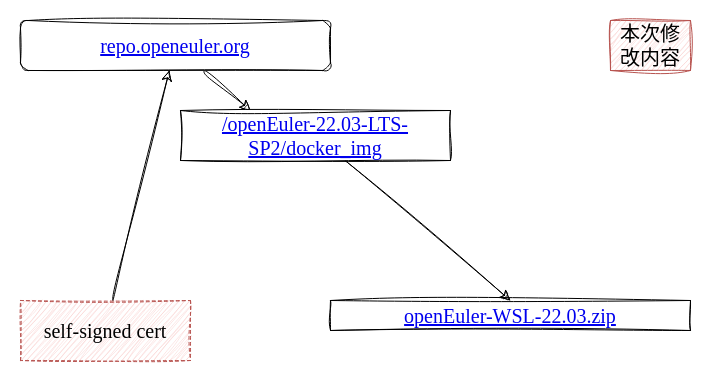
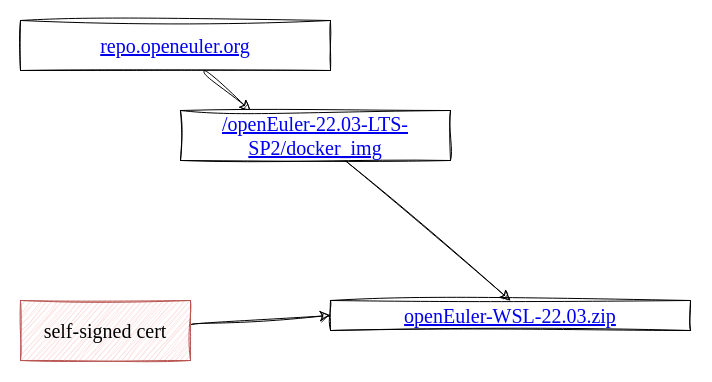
- <mxCell id="4" value="&lt;a href=&quot;https://repo.openeuler.org/openEuler-22.03-LTS-SP2/docker_img/&quot;&gt;repo.openeuler.org&lt;/a&gt;" style="whiteSpace=wrap;html=1;sketch=1;hachureGap=4;jiggle=2;curveFitting=1;fontFamily=Architects Daughter;fontSource=https%3A%2F%2Ffonts.googleapis.com%2Fcss%3Ffamily%3DArchitects%2BDaughter;fontSize=20;rounded=1;" parent="1" vertex="1"><mxGeometry x="20" y="20" width="310" height="50" as="geometry" /></mxCell>
+ <mxCell id="4" value="&lt;a href=&quot;https://repo.openeuler.org/openEuler-22.03-LTS-SP2/docker_img/&quot;&gt;repo.openeuler.org&lt;/a&gt;" style="rounded=0;whiteSpace=wrap;html=1;sketch=1;hachureGap=4;jiggle=2;curveFitting=1;fontFamily=Architects Daughter;fontSource=https%3A%2F%2Ffonts.googleapis.com%2Fcss%3Ffamily%3DArchitects%2BDaughter;fontSize=20;" parent="1" vertex="1"><mxGeometry x="20" y="20" width="310" height="50" as="geometry" /></mxCell>
- <mxCell id="9" value="本次修改内容" style="rounded=0;whiteSpace=wrap;html=1;sketch=1;hachureGap=4;jiggle=2;curveFitting=1;fontFamily=Architects Daughter;fontSource=https%3A%2F%2Ffonts.googleapis.com%2Fcss%3Ffamily%3DArchitects%2BDaughter;fontSize=20;fillColor=#f8cecc;strokeColor=#b85450;" parent="1" vertex="1"><mxGeometry x="610" y="20" width="80" height="50" as="geometry" /></mxCell>
- <mxCell id="7" style="edgeStyle=none;curved=1;rounded=0;sketch=1;hachureGap=4;jiggle=2;curveFitting=1;orthogonalLoop=1;jettySize=auto;html=1;fontFamily=Architects Daughter;fontSource=https%3A%2F%2Ffonts.googleapis.com%2Fcss%3Ffamily%3DArchitects%2BDaughter;fontSize=16;startSize=8;endSize=8;" parent="1" source="8" target="4" edge="1"><mxGeometry relative="1" as="geometry" /></mxCell>
+ <mxCell id="7" style="edgeStyle=none;curved=1;rounded=0;sketch=1;hachureGap=4;jiggle=2;curveFitting=1;orthogonalLoop=1;jettySize=auto;html=1;entryX=0;entryY=0.5;entryDx=0;entryDy=0;fontFamily=Architects Daughter;fontSource=https%3A%2F%2Ffonts.googleapis.com%2Fcss%3Ffamily%3DArchitects%2BDaughter;fontSize=16;startSize=8;endSize=8;" parent="1" source="8" target="2" edge="1"><mxGeometry relative="1" as="geometry" /></mxCell>
- <mxCell id="8" value="self-signed cert" style="rounded=0;whiteSpace=wrap;html=1;sketch=1;hachureGap=4;jiggle=2;curveFitting=1;fontFamily=Architects Daughter;fontSource=https%3A%2F%2Ffonts.googleapis.com%2Fcss%3Ffamily%3DArchitects%2BDaughter;fontSize=20;fillColor=#f8cecc;strokeColor=#b85450;dashed=1;" parent="1" vertex="1"><mxGeometry x="20" y="300" width="170" height="60" as="geometry" /></mxCell>
+ <mxCell id="8" value="self-signed cert" style="rounded=0;whiteSpace=wrap;html=1;sketch=1;hachureGap=4;jiggle=2;curveFitting=1;fontFamily=Architects Daughter;fontSource=https%3A%2F%2Ffonts.googleapis.com%2Fcss%3Ffamily%3DArchitects%2BDaughter;fontSize=20;fillColor=#f8cecc;strokeColor=#b85450;" parent="1" vertex="1"><mxGeometry x="20" y="300" width="170" height="60" as="geometry" /></mxCell>
